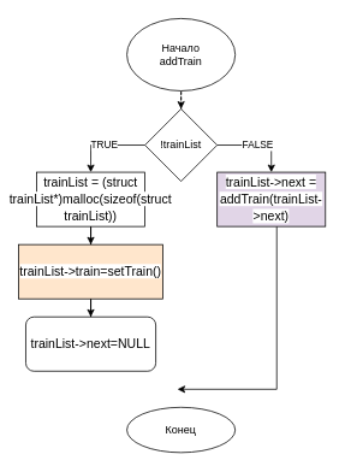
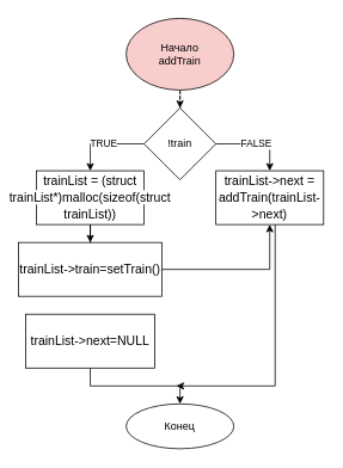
- <mxCell id="3" value="Начало&lt;br&gt;addTrain" style="ellipse;whiteSpace=wrap;html=1;" vertex="1" parent="1"><mxGeometry x="140" y="20" width="120" height="80" as="geometry" /></mxCell>
+ <mxCell id="3" value="Начало&lt;br&gt;addTrain" style="ellipse;whiteSpace=wrap;html=1;fillColor=#f8cecc;" vertex="1" parent="1"><mxGeometry x="140" y="20" width="120" height="80" as="geometry" /></mxCell>
- <mxCell id="6" value="!trainList" style="rhombus;whiteSpace=wrap;html=1;" vertex="1" parent="1"><mxGeometry x="160" y="120" width="80" height="80" as="geometry" /></mxCell>
+ <mxCell id="6" value="!train" style="rhombus;whiteSpace=wrap;html=1;" vertex="1" parent="1"><mxGeometry x="160" y="120" width="80" height="80" as="geometry" /></mxCell>
- <mxCell id="14" value="&lt;div style=&quot;font-size: 14px; line-height: 19px;&quot;&gt;&lt;span style=&quot;background-color: rgb(255, 255, 255);&quot;&gt;trainList-&amp;gt;next = addTrain(trainList-&amp;gt;next)&lt;/span&gt;&lt;/div&gt;" style="rounded=0;whiteSpace=wrap;html=1;fillColor=#e1d5e7;" vertex="1" parent="1"><mxGeometry x="240" y="190" width="120" height="60" as="geometry" /></mxCell>
+ <mxCell id="14" value="&lt;div style=&quot;font-size: 14px; line-height: 19px;&quot;&gt;&lt;span style=&quot;background-color: rgb(255, 255, 255);&quot;&gt;trainList-&amp;gt;next = addTrain(trainList-&amp;gt;next)&lt;/span&gt;&lt;/div&gt;" style="rounded=0;whiteSpace=wrap;html=1;" vertex="1" parent="1"><mxGeometry x="240" y="190" width="120" height="60" as="geometry" /></mxCell>
- <mxCell id="10" value="&lt;div style=&quot;font-size: 14px; line-height: 19px;&quot;&gt;&lt;span style=&quot;background-color: rgb(255, 255, 255);&quot;&gt;trainList-&amp;gt;train=setTrain()&lt;/span&gt;&lt;/div&gt;" style="rounded=0;whiteSpace=wrap;html=1;fillColor=#ffe6cc;" vertex="1" parent="1"><mxGeometry x="20" y="270" width="160" height="60" as="geometry" /></mxCell>
+ <mxCell id="10" value="&lt;div style=&quot;font-size: 14px; line-height: 19px;&quot;&gt;&lt;span style=&quot;background-color: rgb(255, 255, 255);&quot;&gt;trainList-&amp;gt;train=setTrain()&lt;/span&gt;&lt;/div&gt;" style="rounded=0;whiteSpace=wrap;html=1;" vertex="1" parent="1"><mxGeometry x="20" y="270" width="160" height="60" as="geometry" /></mxCell>
- <mxCell id="9" style="edgeStyle=orthogonalEdgeStyle;rounded=0;orthogonalLoop=1;jettySize=auto;html=1;entryX=0.5;entryY=0;entryDx=0;entryDy=0;" edge="1" parent="1" source="10" target="12"><mxGeometry relative="1" as="geometry" /></mxCell>
+ <mxCell id="9" style="edgeStyle=orthogonalEdgeStyle;rounded=0;orthogonalLoop=1;jettySize=auto;html=1;" edge="1" parent="1" source="10" target="14"><mxGeometry relative="1" as="geometry" /></mxCell>
- <mxCell id="12" value="&lt;div style=&quot;font-size: 14px; line-height: 19px;&quot;&gt;&lt;span style=&quot;background-color: rgb(255, 255, 255);&quot;&gt;trainList-&amp;gt;next=NULL&lt;/span&gt;&lt;/div&gt;" style="whiteSpace=wrap;html=1;rounded=1;" vertex="1" parent="1"><mxGeometry x="28" y="350" width="144" height="60" as="geometry" /></mxCell>
+ <mxCell id="12" value="&lt;div style=&quot;font-size: 14px; line-height: 19px;&quot;&gt;&lt;span style=&quot;background-color: rgb(255, 255, 255);&quot;&gt;trainList-&amp;gt;next=NULL&lt;/span&gt;&lt;/div&gt;" style="rounded=0;whiteSpace=wrap;html=1;" vertex="1" parent="1"><mxGeometry x="28" y="350" width="144" height="60" as="geometry" /></mxCell>
+ <mxCell id="11" style="edgeStyle=orthogonalEdgeStyle;rounded=0;orthogonalLoop=1;jettySize=auto;html=1;entryX=0.5;entryY=0;entryDx=0;entryDy=0;" edge="1" parent="1" source="12" target="15"><mxGeometry relative="1" as="geometry" /></mxCell>
